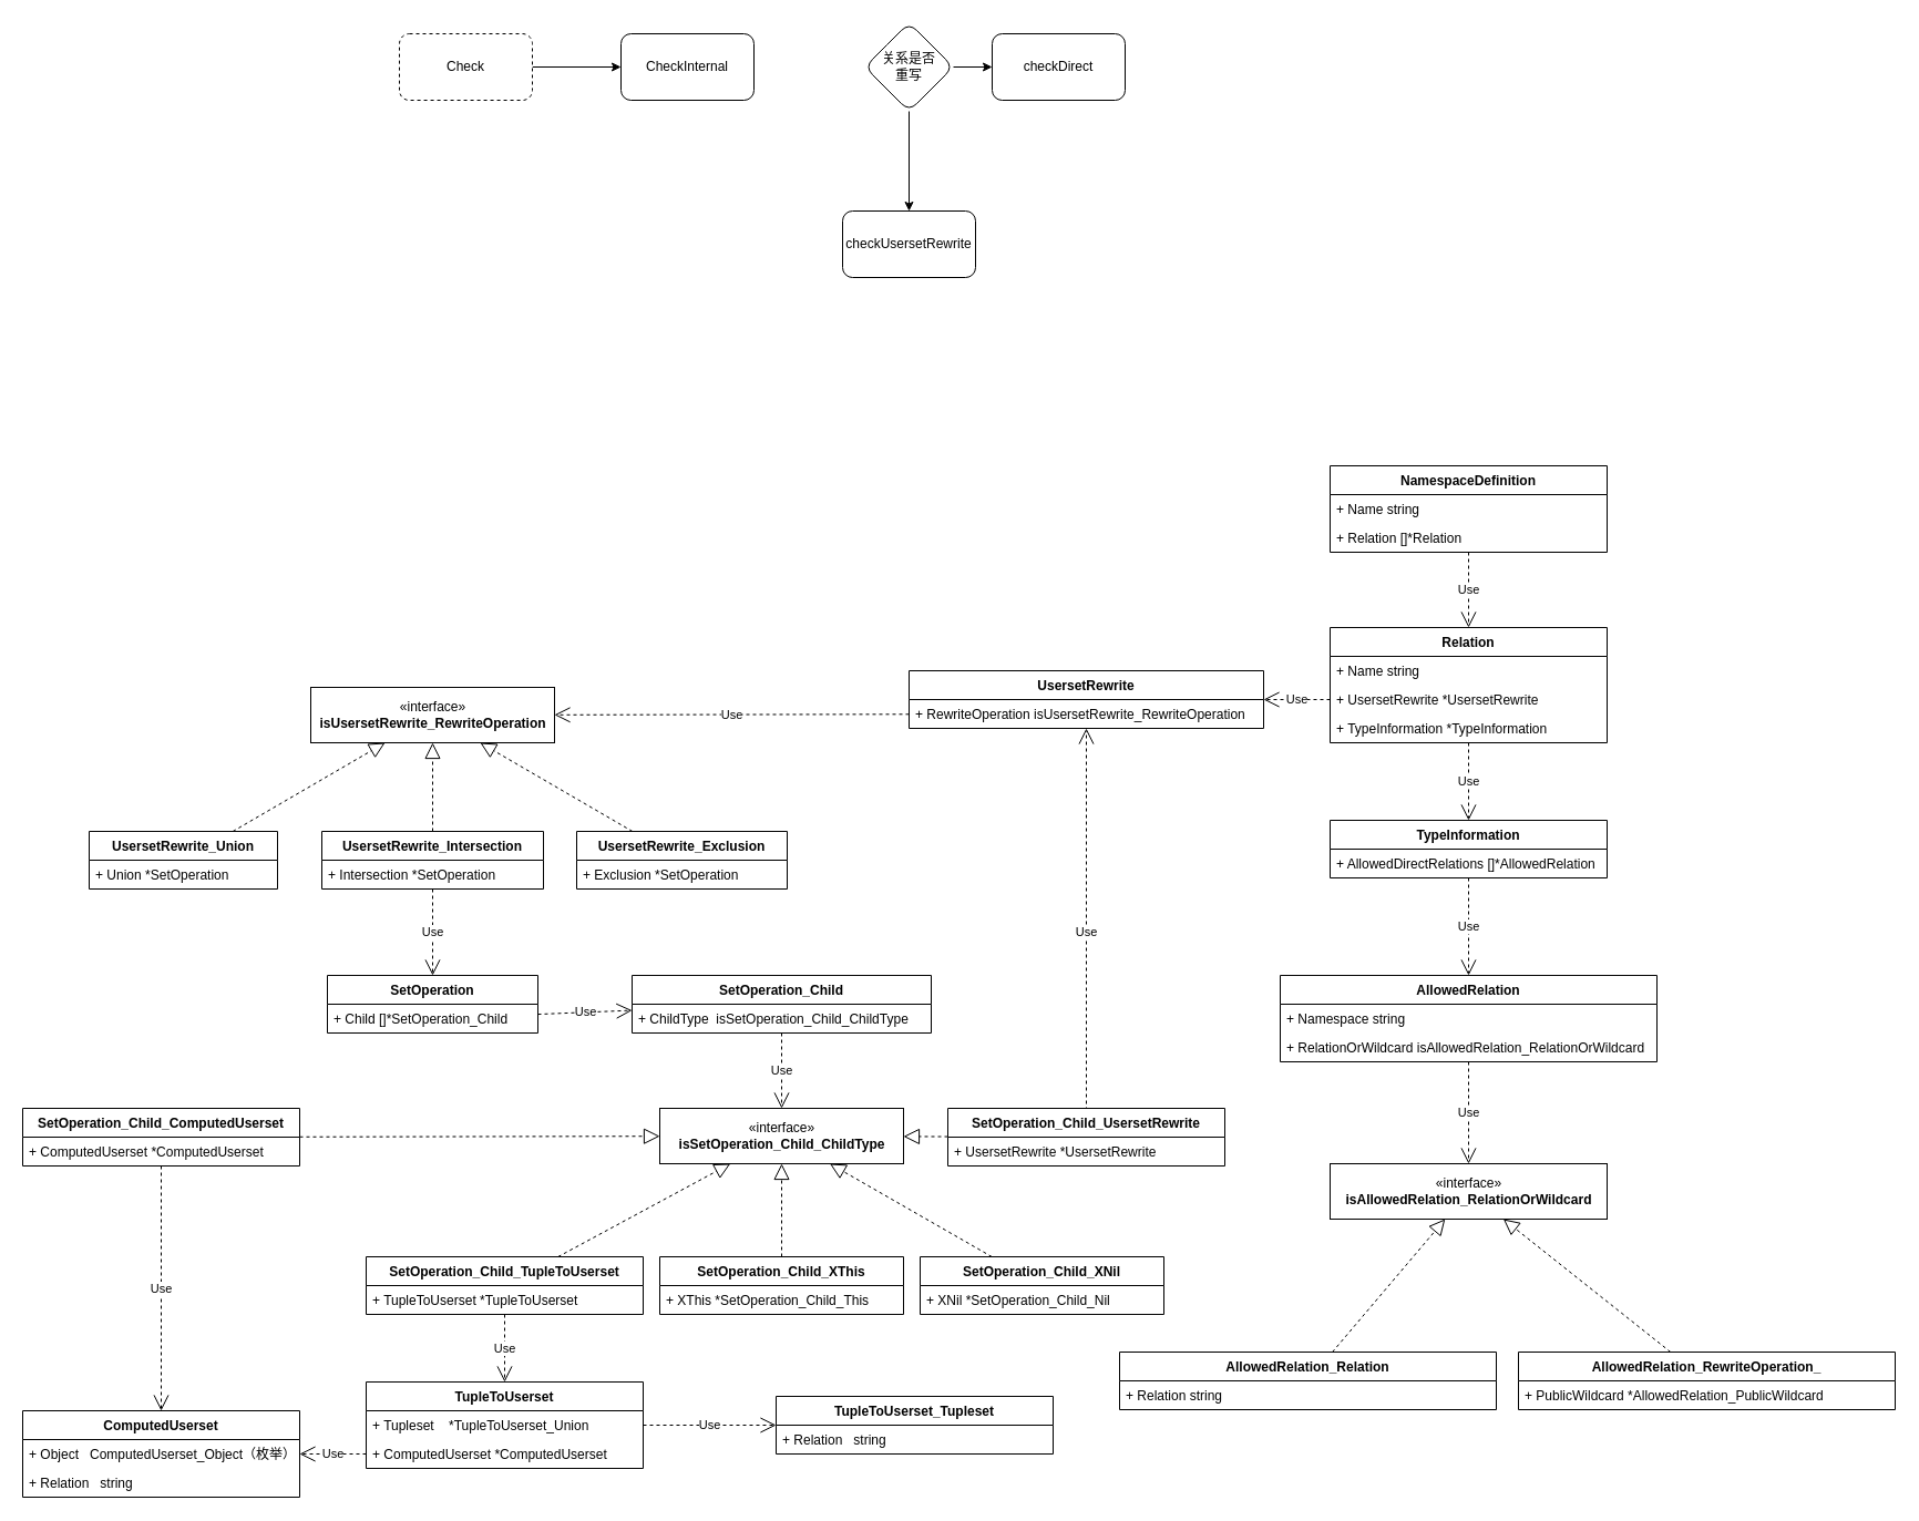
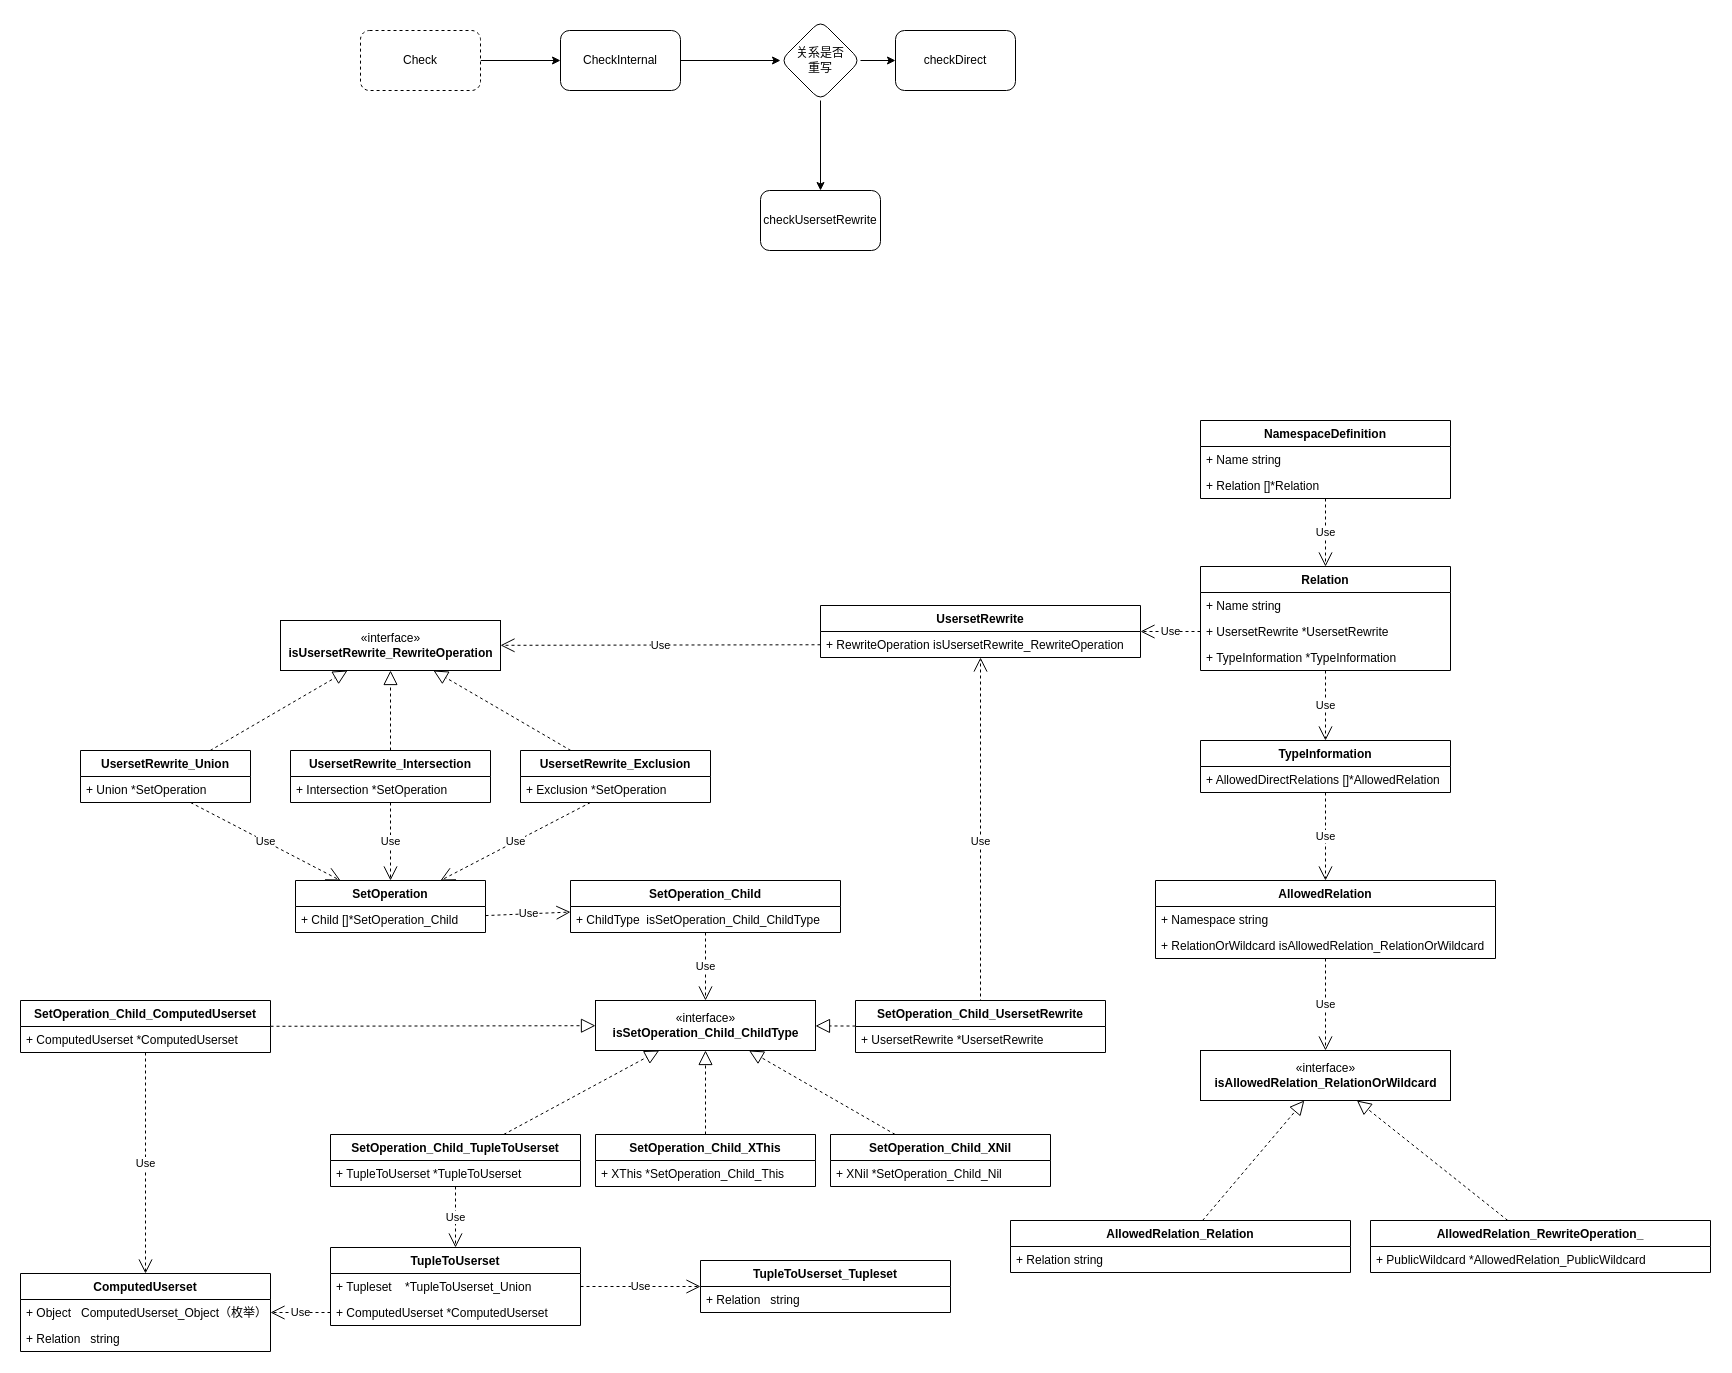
+ <mxCell id="4" value="" style="edgeStyle=orthogonalEdgeStyle;rounded=0;orthogonalLoop=1;jettySize=auto;html=1;" edge="1" parent="1" source="5" target="8"><mxGeometry relative="1" as="geometry" /></mxCell>
+ <mxCell id="35" value="Use" style="endArrow=open;endSize=12;dashed=1;html=1;" edge="1" parent="1" source="13" target="44"><mxGeometry width="160" relative="1" as="geometry"><mxPoint x="472.196" y="812" as="sourcePoint" /><mxPoint x="640.607" y="880" as="targetPoint" /></mxGeometry></mxCell>
+ <mxCell id="17" value="Use" style="endArrow=open;endSize=12;dashed=1;html=1;" edge="1" parent="1" source="43" target="44"><mxGeometry width="160" relative="1" as="geometry"><mxPoint x="850" y="880" as="sourcePoint" /><mxPoint x="1010" y="880" as="targetPoint" /></mxGeometry></mxCell>
